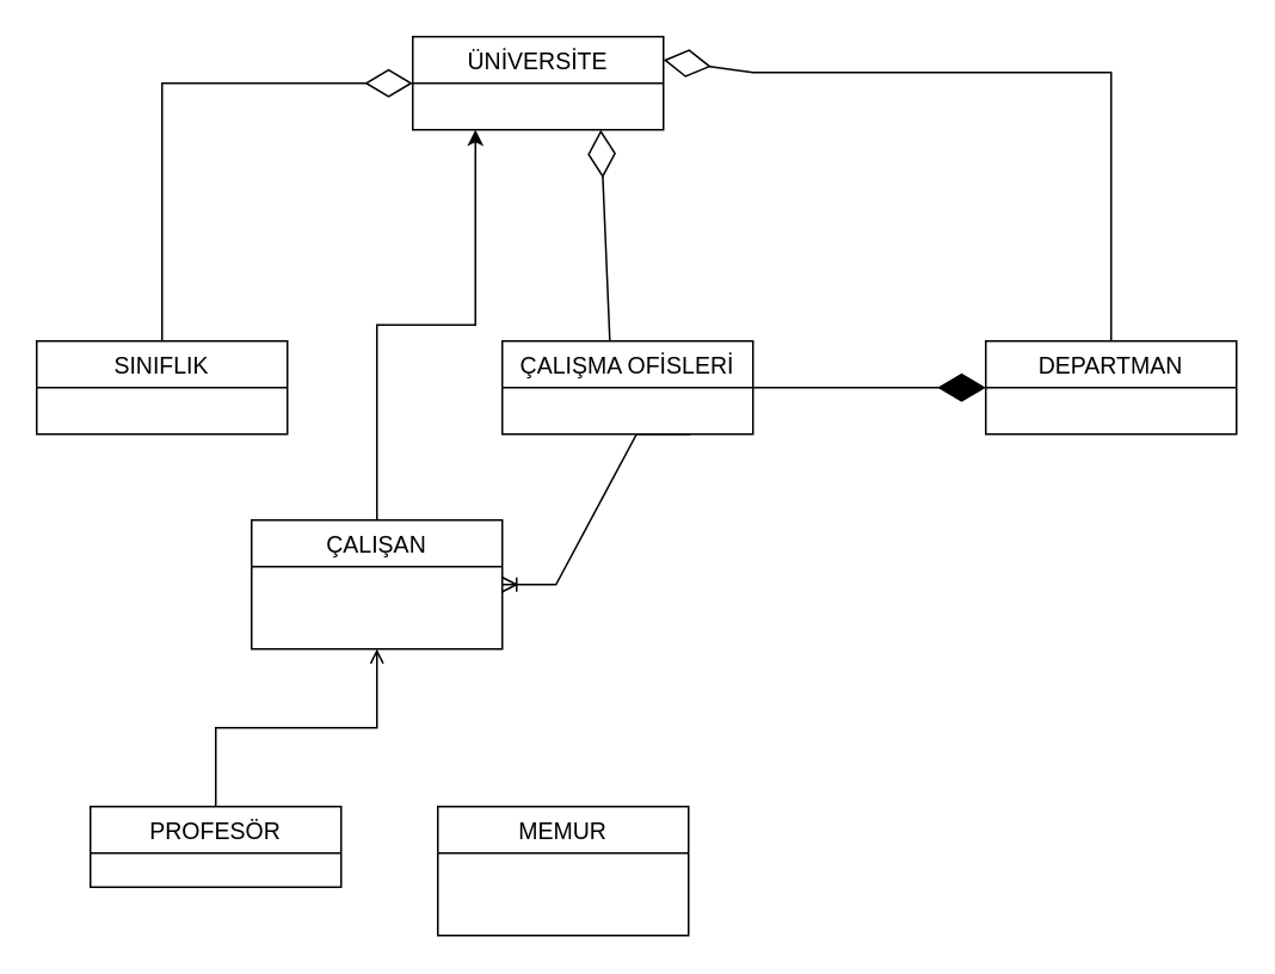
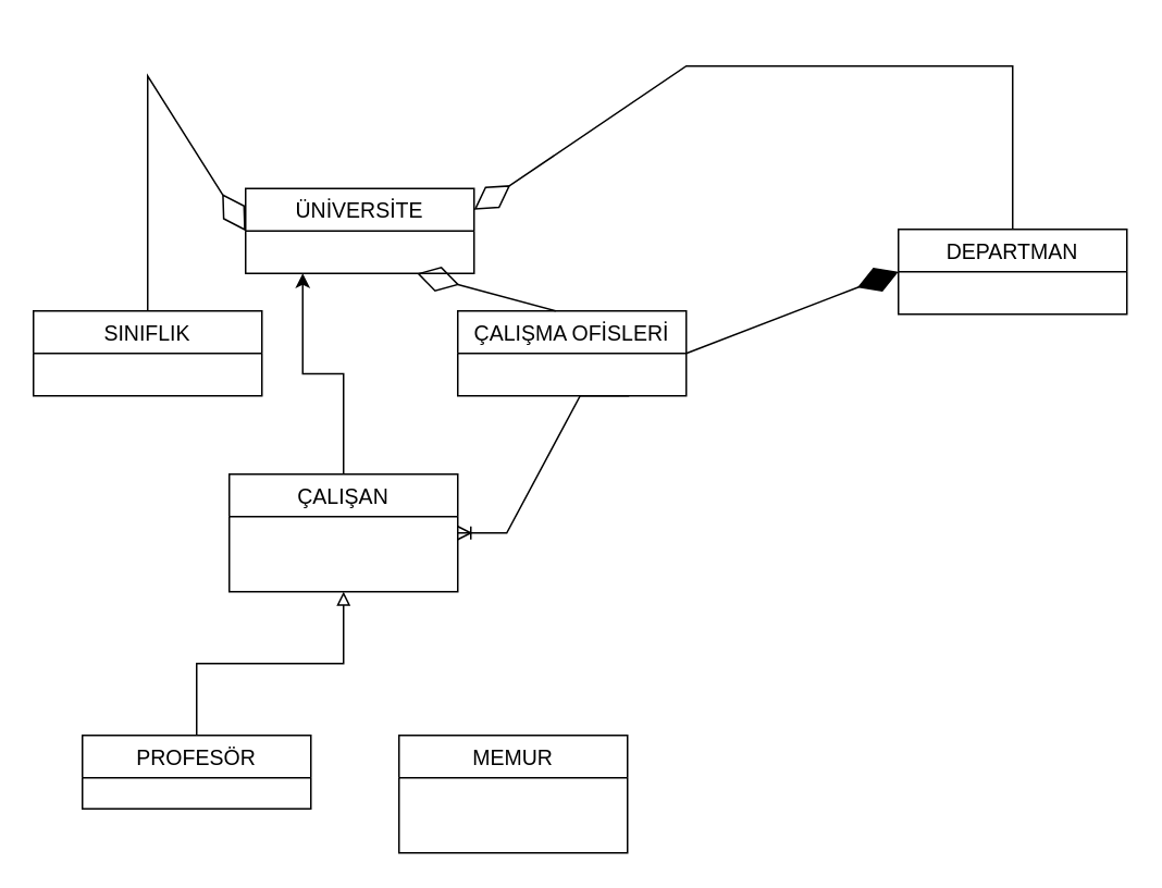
- <mxCell id="2" value="ÜNİVERSİTE" style="swimlane;fontStyle=0;childLayout=stackLayout;horizontal=1;startSize=26;fillColor=none;horizontalStack=0;resizeParent=1;resizeParentMax=0;resizeLast=0;collapsible=1;marginBottom=0;fontSize=13;verticalAlign=middle;" vertex="1" parent="1"><mxGeometry x="230" y="20" width="140" height="52" as="geometry" /></mxCell>
+ <mxCell id="2" value="ÜNİVERSİTE" style="swimlane;fontStyle=0;childLayout=stackLayout;horizontal=1;startSize=26;fillColor=none;horizontalStack=0;resizeParent=1;resizeParentMax=0;resizeLast=0;collapsible=1;marginBottom=0;fontSize=13;verticalAlign=middle;" vertex="1" parent="1"><mxGeometry x="150" y="115" width="140" height="52" as="geometry" /></mxCell>
- <mxCell id="5" value="DEPARTMAN" style="swimlane;fontStyle=0;childLayout=stackLayout;horizontal=1;startSize=26;fillColor=none;horizontalStack=0;resizeParent=1;resizeParentMax=0;resizeLast=0;collapsible=1;marginBottom=0;fontSize=13;verticalAlign=middle;" vertex="1" parent="1"><mxGeometry x="550" y="190" width="140" height="52" as="geometry" /></mxCell>
+ <mxCell id="5" value="DEPARTMAN" style="swimlane;fontStyle=0;childLayout=stackLayout;horizontal=1;startSize=26;fillColor=none;horizontalStack=0;resizeParent=1;resizeParentMax=0;resizeLast=0;collapsible=1;marginBottom=0;fontSize=13;verticalAlign=middle;" vertex="1" parent="1"><mxGeometry x="550" y="140" width="140" height="52" as="geometry" /></mxCell>
- <mxCell id="12" style="edgeStyle=orthogonalEdgeStyle;rounded=0;orthogonalLoop=1;jettySize=auto;html=1;entryX=0.5;entryY=1;entryDx=0;entryDy=0;fontSize=13;endArrow=open;endFill=0;" edge="1" parent="1" source="13" target="11"><mxGeometry relative="1" as="geometry" /></mxCell>
+ <mxCell id="12" style="edgeStyle=orthogonalEdgeStyle;rounded=0;orthogonalLoop=1;jettySize=auto;html=1;entryX=0.5;entryY=1;entryDx=0;entryDy=0;fontSize=13;endArrow=block;endFill=0;" edge="1" parent="1" source="13" target="11"><mxGeometry relative="1" as="geometry" /></mxCell>
